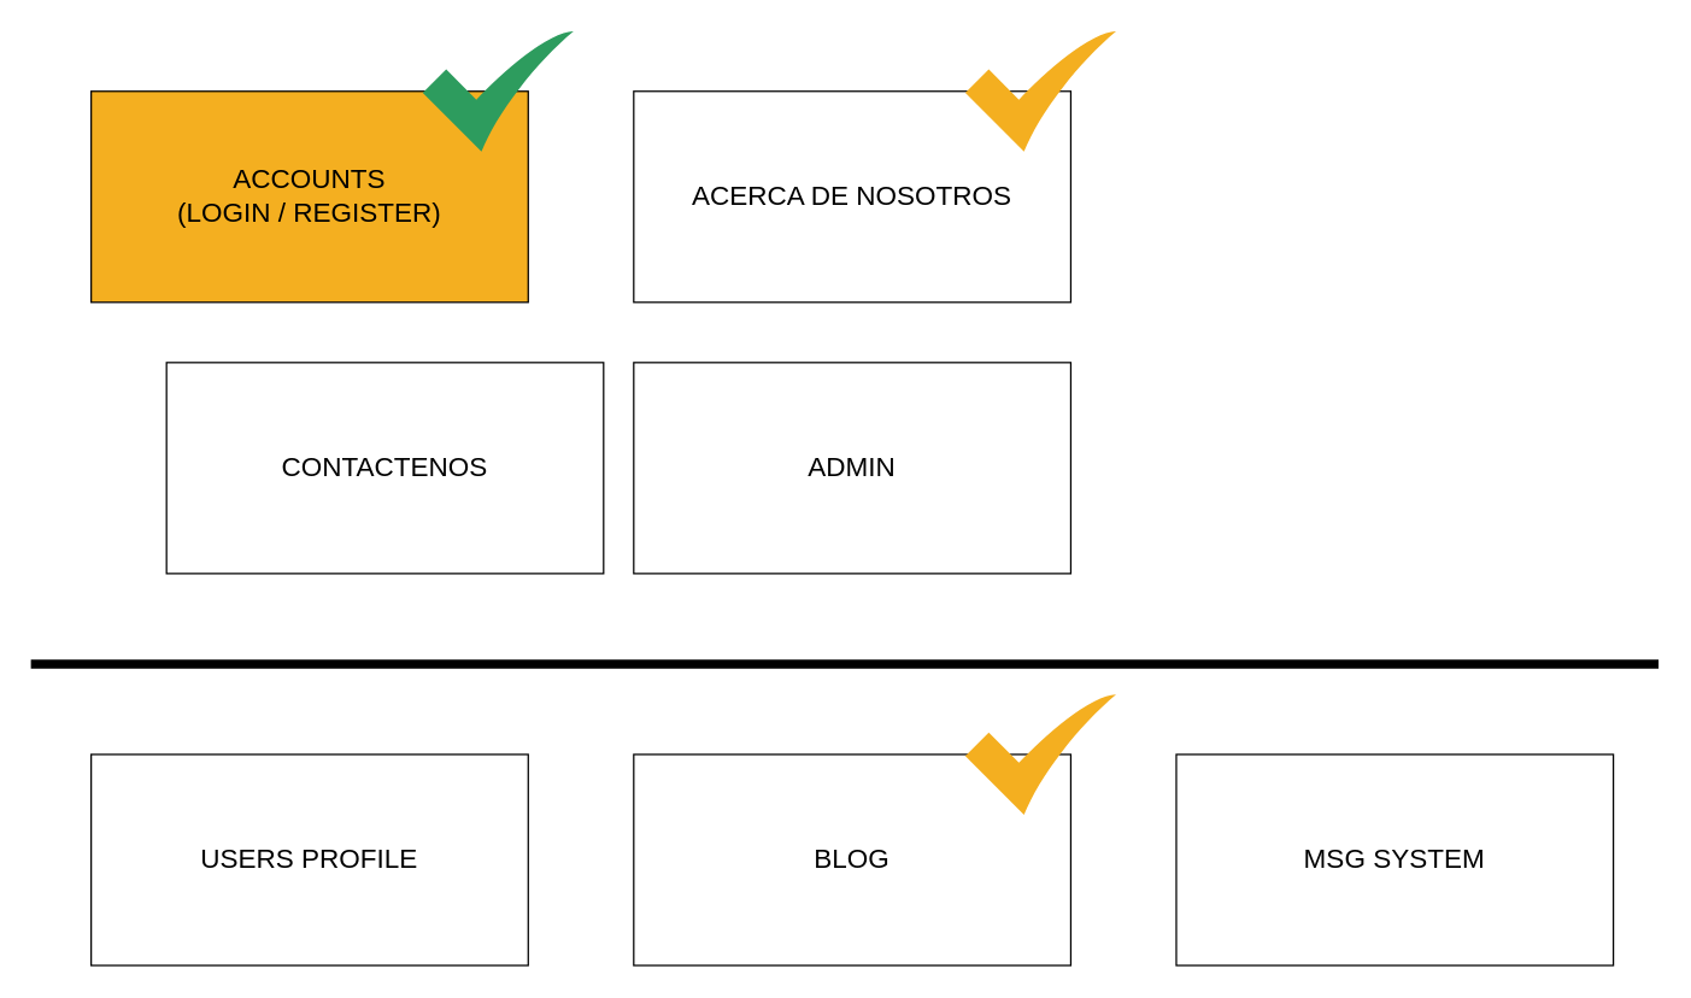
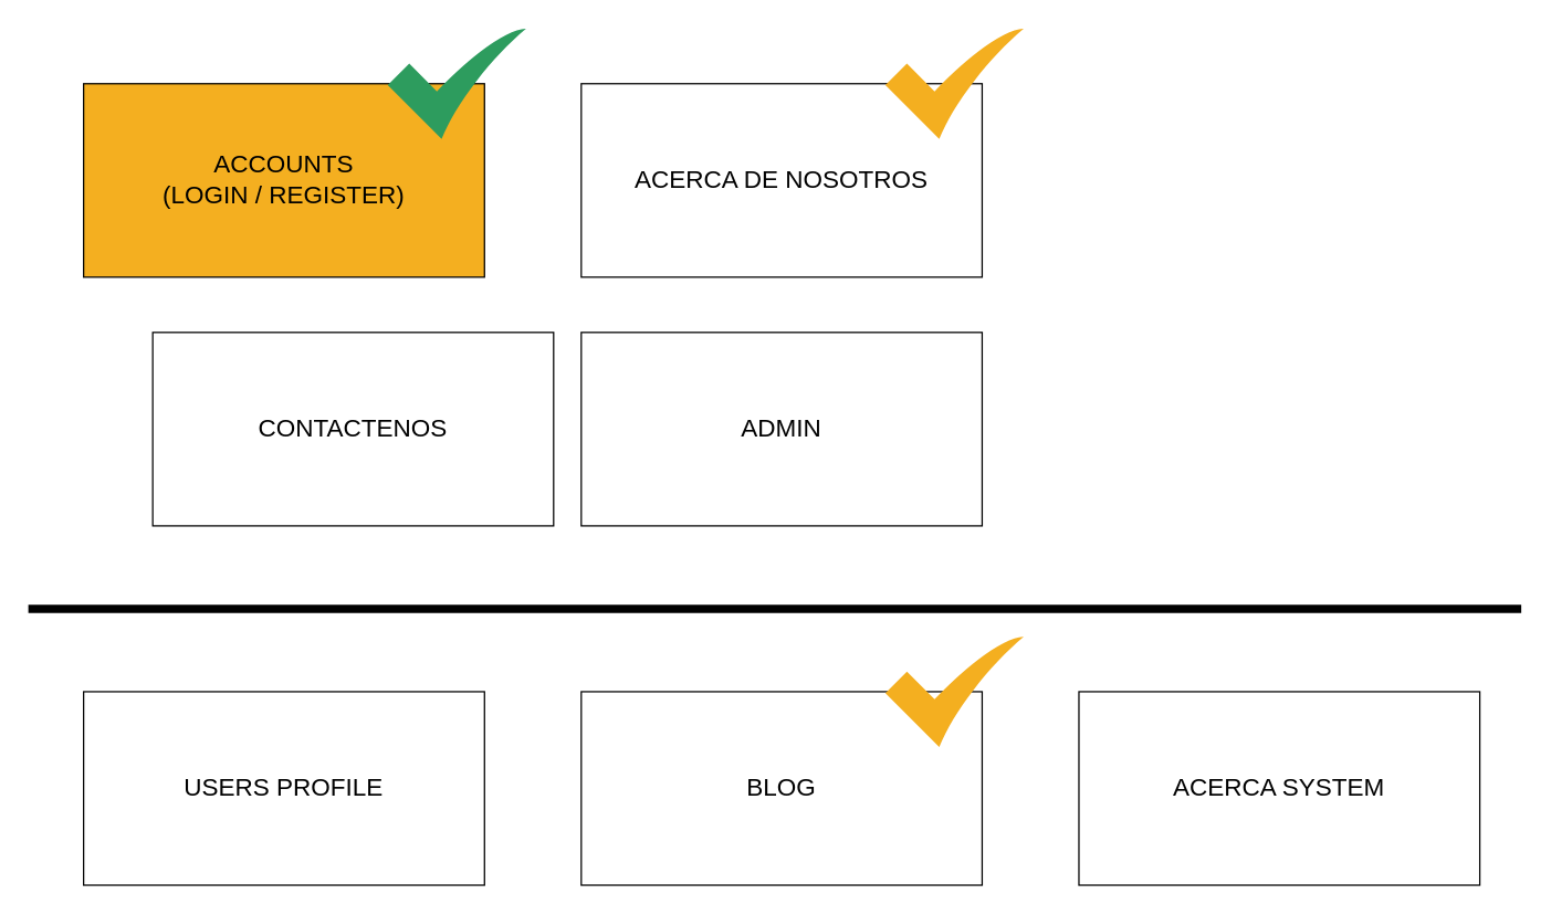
- <mxCell id="8" value="MSG SYSTEM" style="rounded=0;whiteSpace=wrap;html=1;fontSize=18;fontStyle=0" vertex="1" parent="1"><mxGeometry x="780" y="500" width="290" height="140" as="geometry" /></mxCell>
+ <mxCell id="8" value="ACERCA SYSTEM" style="rounded=0;whiteSpace=wrap;html=1;fontSize=18;fontStyle=0" vertex="1" parent="1"><mxGeometry x="780" y="500" width="290" height="140" as="geometry" /></mxCell>
